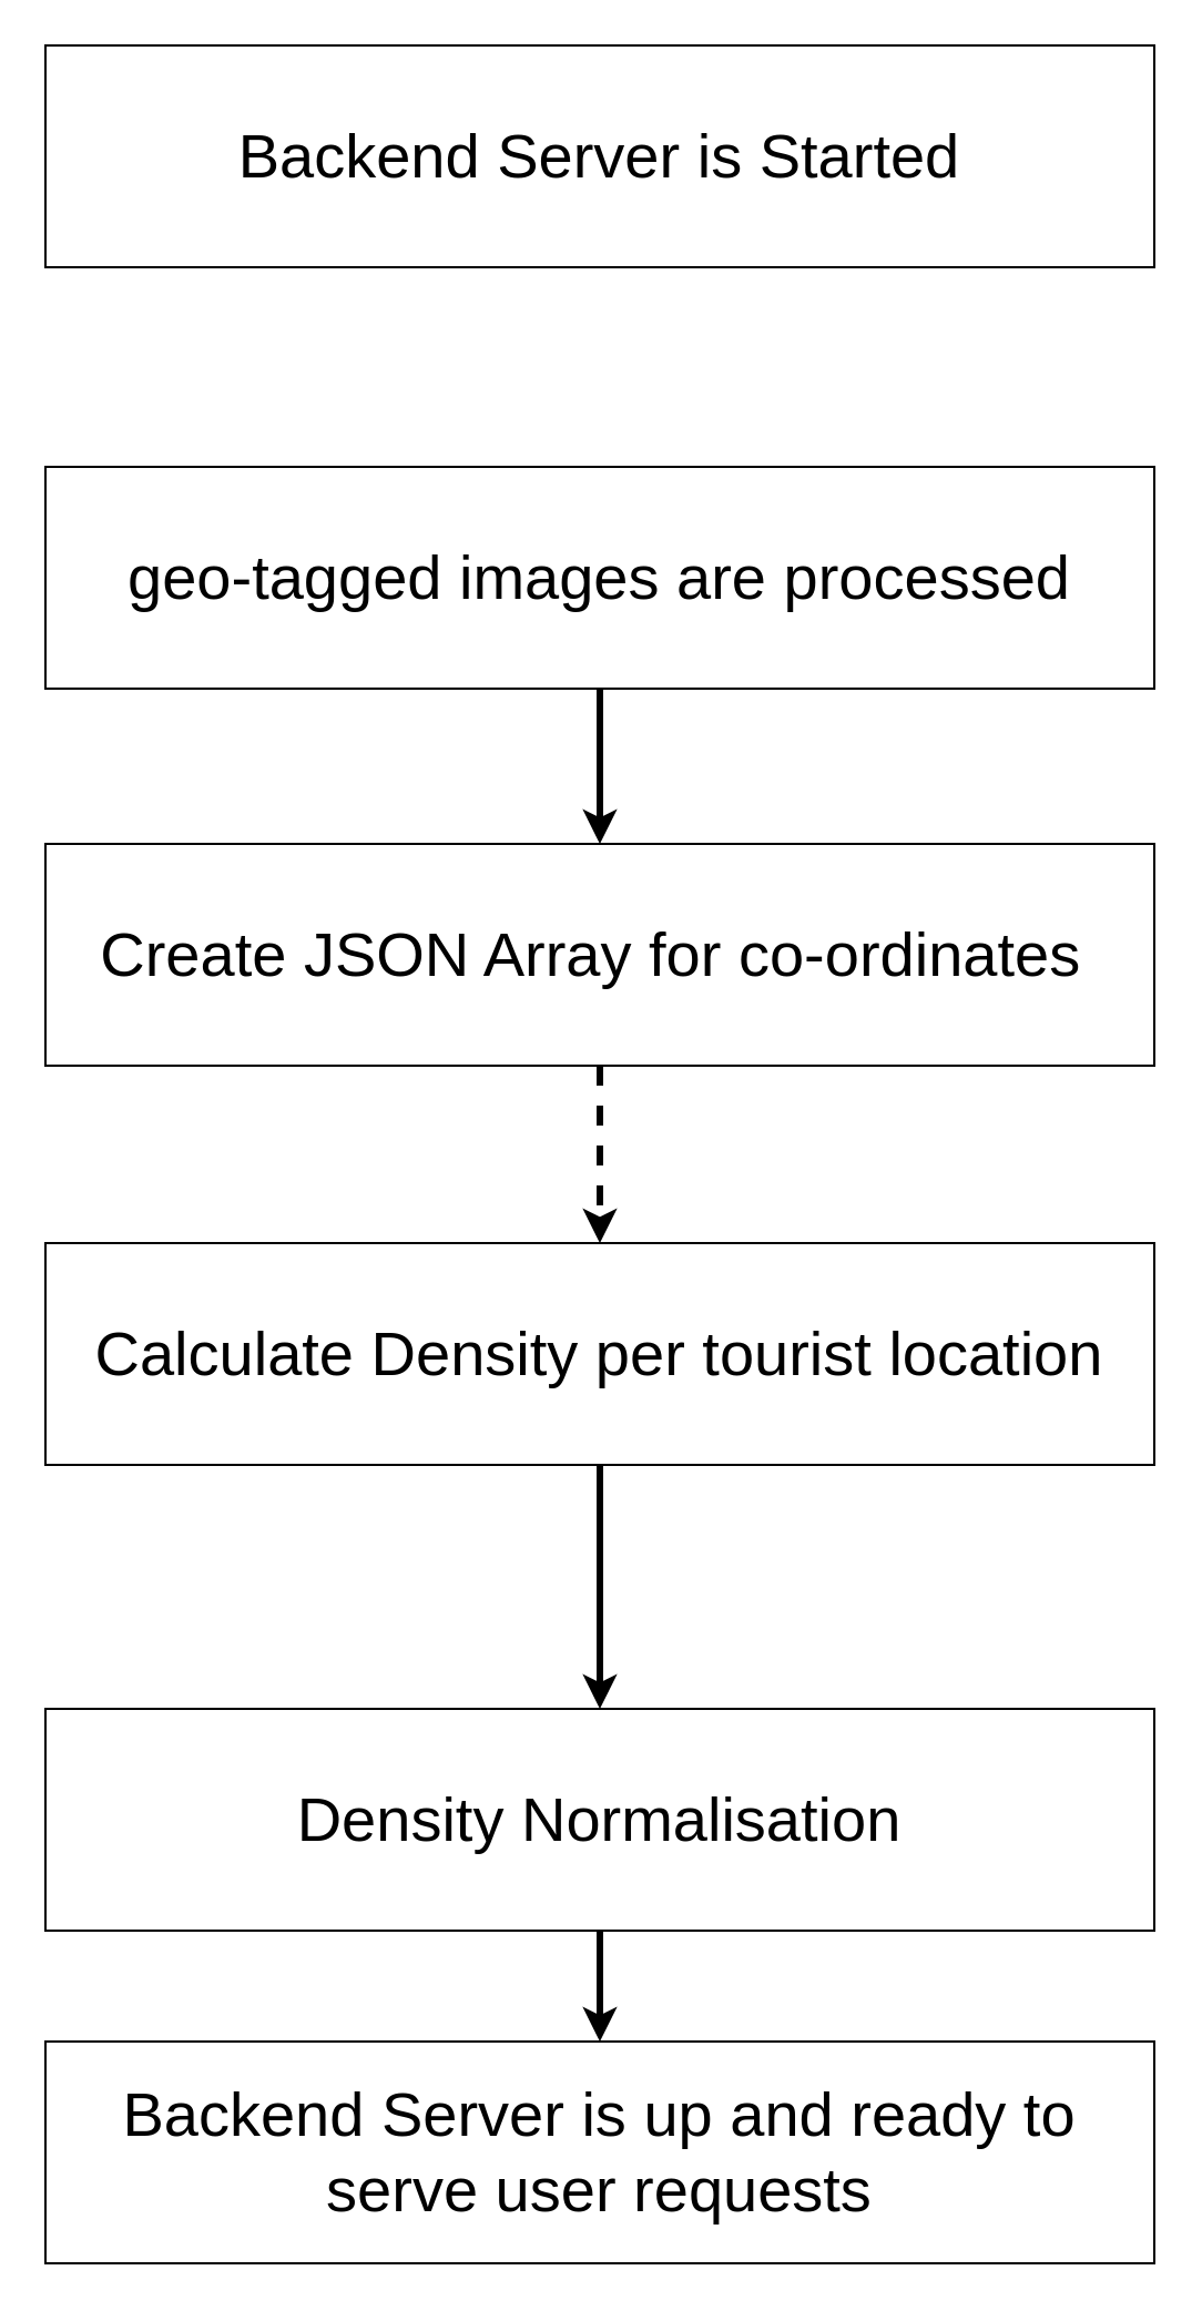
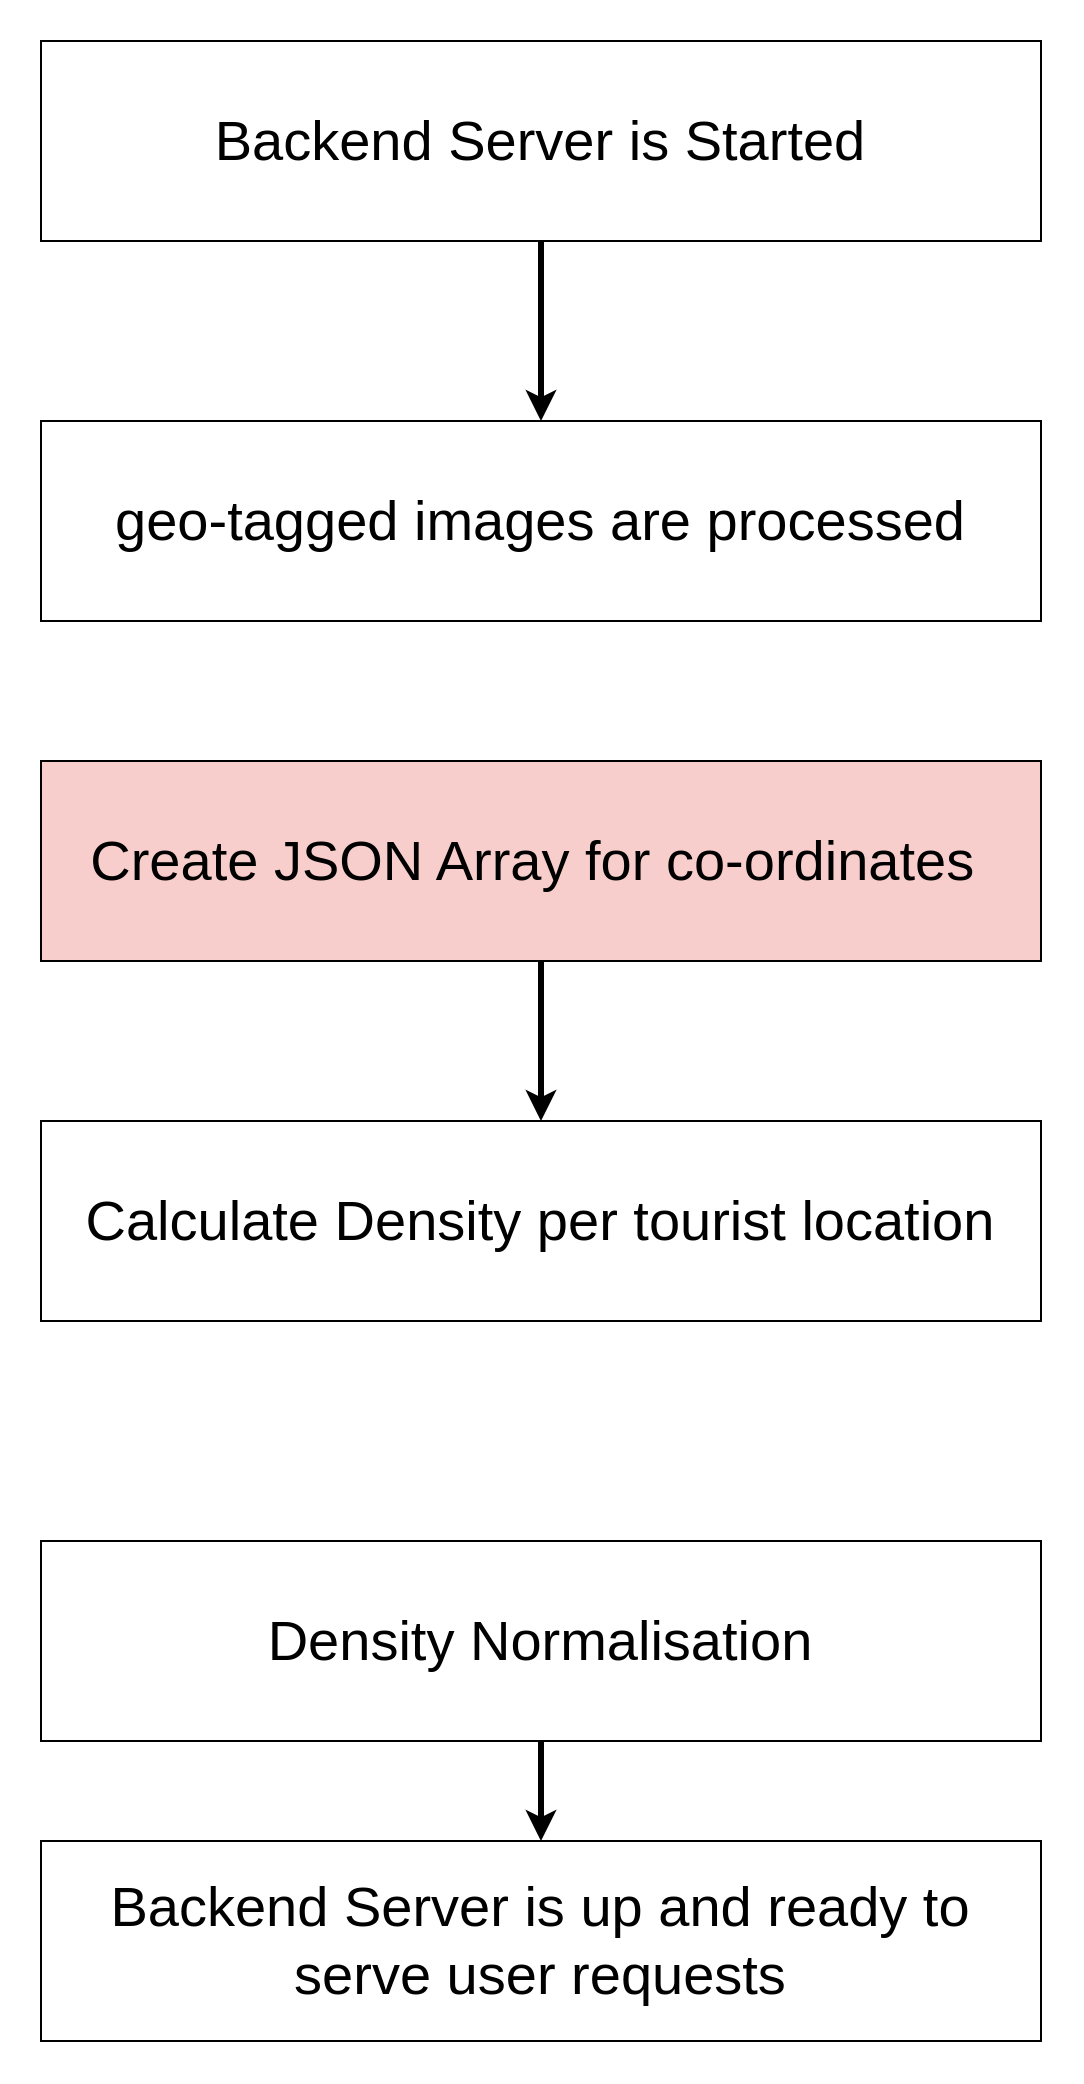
+ <mxCell id="2" style="edgeStyle=orthogonalEdgeStyle;rounded=0;orthogonalLoop=1;jettySize=auto;html=1;exitX=0.5;exitY=1;exitDx=0;exitDy=0;jumpSize=9;strokeWidth=3;" edge="1" parent="1" source="3" target="5"><mxGeometry relative="1" as="geometry" /></mxCell>
- <mxCell id="4" style="edgeStyle=orthogonalEdgeStyle;rounded=0;orthogonalLoop=1;jettySize=auto;html=1;entryX=0.5;entryY=0;entryDx=0;entryDy=0;jumpSize=9;strokeWidth=3;" edge="1" parent="1" source="5" target="7"><mxGeometry relative="1" as="geometry" /></mxCell>
- <mxCell id="7" value="&lt;font style=&quot;font-size: 28px;&quot;&gt;Create JSON Array for co-ordinates&amp;nbsp;&lt;/font&gt;" style="rounded=0;whiteSpace=wrap;html=1;" vertex="1" parent="1"><mxGeometry x="20" y="380" width="500" height="100" as="geometry" /></mxCell>
+ <mxCell id="7" value="&lt;font style=&quot;font-size: 28px;&quot;&gt;Create JSON Array for co-ordinates&amp;nbsp;&lt;/font&gt;" style="rounded=0;whiteSpace=wrap;html=1;fillColor=#f8cecc;" vertex="1" parent="1"><mxGeometry x="20" y="380" width="500" height="100" as="geometry" /></mxCell>
- <mxCell id="6" style="edgeStyle=orthogonalEdgeStyle;rounded=0;orthogonalLoop=1;jettySize=auto;html=1;entryX=0.5;entryY=0;entryDx=0;entryDy=0;strokeWidth=3;dashed=1;" edge="1" parent="1" source="7" target="9"><mxGeometry relative="1" as="geometry" /></mxCell>
+ <mxCell id="6" style="edgeStyle=orthogonalEdgeStyle;rounded=0;orthogonalLoop=1;jettySize=auto;html=1;entryX=0.5;entryY=0;entryDx=0;entryDy=0;strokeWidth=3;" edge="1" parent="1" source="7" target="9"><mxGeometry relative="1" as="geometry" /></mxCell>
- <mxCell id="8" style="edgeStyle=orthogonalEdgeStyle;rounded=0;orthogonalLoop=1;jettySize=auto;html=1;exitX=0.5;exitY=1;exitDx=0;exitDy=0;strokeWidth=3;" edge="1" parent="1" source="9" target="11"><mxGeometry relative="1" as="geometry" /></mxCell>
